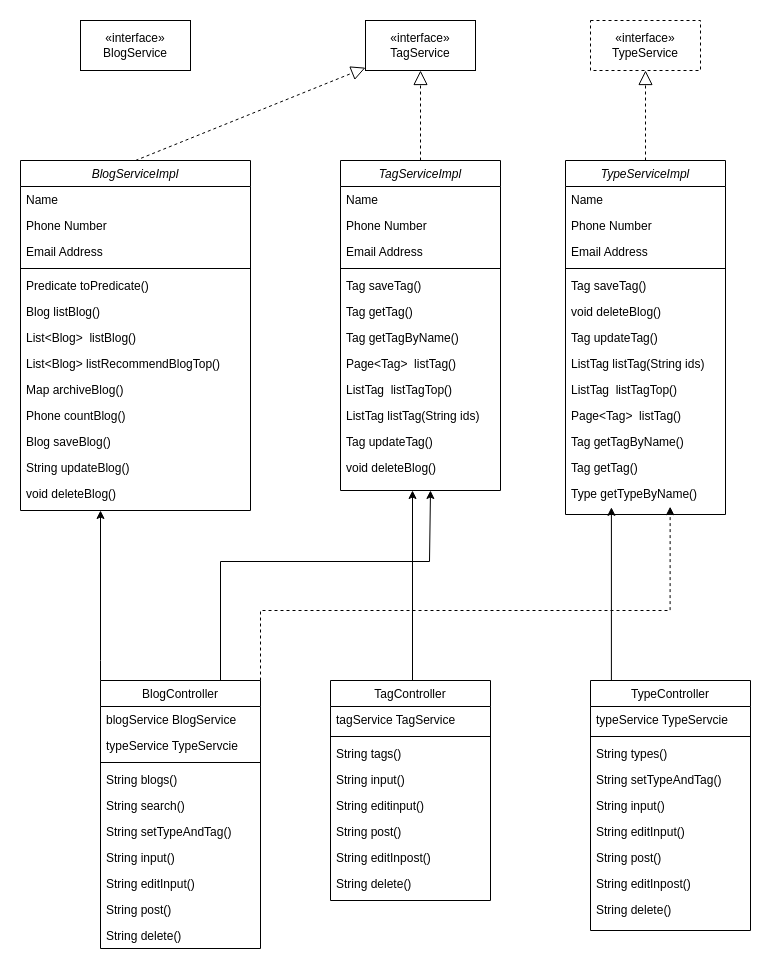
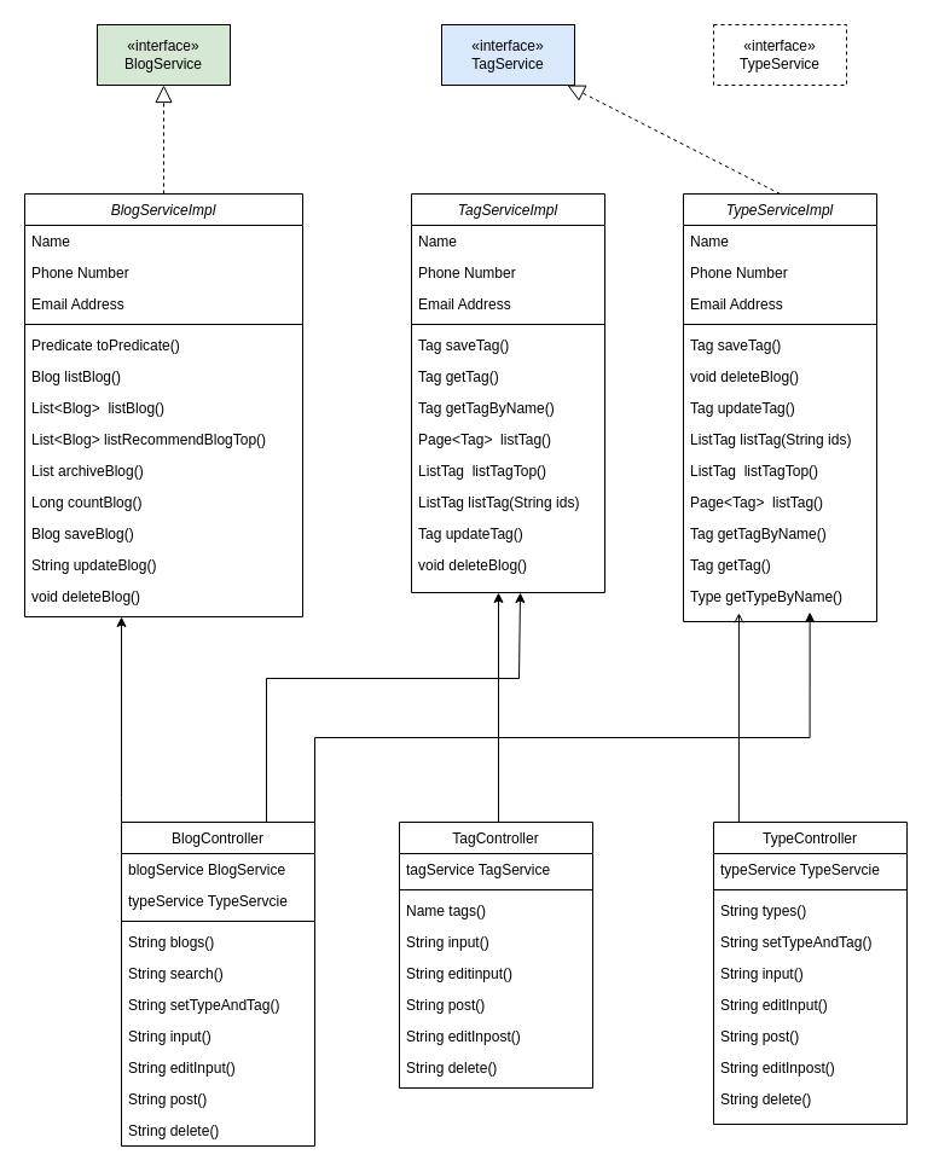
- <mxCell id="78" value="«interface»&lt;br&gt;BlogService" style="html=1;whiteSpace=wrap;" parent="1" vertex="1"><mxGeometry x="80" y="20" width="110" height="50" as="geometry" /></mxCell>
+ <mxCell id="78" value="«interface»&lt;br&gt;BlogService" style="html=1;whiteSpace=wrap;fillColor=#d5e8d4;" parent="1" vertex="1"><mxGeometry x="80" y="20" width="110" height="50" as="geometry" /></mxCell>
- <mxCell id="79" value="«interface»&lt;br&gt;TagService" style="html=1;whiteSpace=wrap;" parent="1" vertex="1"><mxGeometry x="365" y="20" width="110" height="50" as="geometry" /></mxCell>
+ <mxCell id="79" value="«interface»&lt;br&gt;TagService" style="html=1;whiteSpace=wrap;fillColor=#dae8fc;" parent="1" vertex="1"><mxGeometry x="365" y="20" width="110" height="50" as="geometry" /></mxCell>
- <mxCell id="81" value="" style="endArrow=block;dashed=1;endFill=0;endSize=12;html=1;rounded=0;exitX=0.5;exitY=0;exitDx=0;exitDy=0;" parent="1" source="61" target="79" edge="1"><mxGeometry width="160" relative="1" as="geometry"><mxPoint x="500" y="170" as="sourcePoint" /><mxPoint x="660" y="170" as="targetPoint" /></mxGeometry></mxCell>
+ <mxCell id="81" value="" style="endArrow=block;dashed=1;endFill=0;endSize=12;html=1;rounded=0;exitX=0.5;exitY=0;exitDx=0;exitDy=0;entryX=0.5;entryY=1;entryDx=0;entryDy=0;" parent="1" source="61" target="78" edge="1"><mxGeometry width="160" relative="1" as="geometry"><mxPoint x="500" y="170" as="sourcePoint" /><mxPoint x="660" y="170" as="targetPoint" /></mxGeometry></mxCell>
- <mxCell id="82" value="" style="endArrow=block;dashed=1;endFill=0;endSize=12;html=1;rounded=0;entryX=0.5;entryY=1;entryDx=0;entryDy=0;" parent="1" source="34" target="79" edge="1"><mxGeometry width="160" relative="1" as="geometry"><mxPoint x="419.58" y="298" as="sourcePoint" /><mxPoint x="419.58" y="130" as="targetPoint" /><Array as="points"><mxPoint x="420" y="150" /></Array></mxGeometry></mxCell>
- <mxCell id="83" value="" style="endArrow=block;dashed=1;endFill=0;endSize=12;html=1;rounded=0;exitX=0.5;exitY=0;exitDx=0;exitDy=0;" parent="1" source="47" target="80" edge="1"><mxGeometry width="160" relative="1" as="geometry"><mxPoint x="500" y="170" as="sourcePoint" /><mxPoint x="660" y="170" as="targetPoint" /></mxGeometry></mxCell>
+ <mxCell id="83" value="" style="endArrow=block;dashed=1;endFill=0;endSize=12;html=1;rounded=0;exitX=0.5;exitY=0;exitDx=0;exitDy=0;" parent="1" source="47" target="79" edge="1"><mxGeometry width="160" relative="1" as="geometry"><mxPoint x="500" y="170" as="sourcePoint" /><mxPoint x="660" y="170" as="targetPoint" /></mxGeometry></mxCell>
- <mxCell id="70" value="Map archiveBlog()" style="text;align=left;verticalAlign=top;spacingLeft=4;spacingRight=4;overflow=hidden;rotatable=0;points=[[0,0.5],[1,0.5]];portConstraint=eastwest;" parent="61" vertex="1"><mxGeometry y="216" width="230" height="26" as="geometry" /></mxCell>
+ <mxCell id="70" value="List archiveBlog()" style="text;align=left;verticalAlign=top;spacingLeft=4;spacingRight=4;overflow=hidden;rotatable=0;points=[[0,0.5],[1,0.5]];portConstraint=eastwest;" parent="61" vertex="1"><mxGeometry y="216" width="230" height="26" as="geometry" /></mxCell>
- <mxCell id="71" value="Phone countBlog()" style="text;align=left;verticalAlign=top;spacingLeft=4;spacingRight=4;overflow=hidden;rotatable=0;points=[[0,0.5],[1,0.5]];portConstraint=eastwest;" parent="61" vertex="1"><mxGeometry y="242" width="230" height="26" as="geometry" /></mxCell>
+ <mxCell id="71" value="Long countBlog()" style="text;align=left;verticalAlign=top;spacingLeft=4;spacingRight=4;overflow=hidden;rotatable=0;points=[[0,0.5],[1,0.5]];portConstraint=eastwest;" parent="61" vertex="1"><mxGeometry y="242" width="230" height="26" as="geometry" /></mxCell>
- <mxCell id="75" style="edgeStyle=orthogonalEdgeStyle;rounded=0;orthogonalLoop=1;jettySize=auto;html=1;exitX=1;exitY=0;exitDx=0;exitDy=0;entryX=0.654;entryY=1.006;entryDx=0;entryDy=0;entryPerimeter=0;dashed=1;" parent="1" source="4" target="60" edge="1"><mxGeometry relative="1" as="geometry"><Array as="points"><mxPoint x="260" y="610" /><mxPoint x="670" y="610" /></Array></mxGeometry></mxCell>
+ <mxCell id="75" style="edgeStyle=orthogonalEdgeStyle;rounded=0;orthogonalLoop=1;jettySize=auto;html=1;exitX=1;exitY=0;exitDx=0;exitDy=0;entryX=0.654;entryY=1.006;entryDx=0;entryDy=0;entryPerimeter=0;" parent="1" source="4" target="60" edge="1"><mxGeometry relative="1" as="geometry"><Array as="points"><mxPoint x="260" y="610" /><mxPoint x="670" y="610" /></Array></mxGeometry></mxCell>
- <mxCell id="77" style="edgeStyle=orthogonalEdgeStyle;rounded=0;orthogonalLoop=1;jettySize=auto;html=1;exitX=0.5;exitY=0;exitDx=0;exitDy=0;entryX=0.287;entryY=1.032;entryDx=0;entryDy=0;entryPerimeter=0;" parent="1" source="24" target="60" edge="1"><mxGeometry relative="1" as="geometry"><Array as="points"><mxPoint x="611" y="680" /></Array></mxGeometry></mxCell>
+ <mxCell id="77" style="edgeStyle=orthogonalEdgeStyle;rounded=0;orthogonalLoop=1;jettySize=auto;html=1;exitX=0.5;exitY=0;exitDx=0;exitDy=0;entryX=0.287;entryY=1.032;entryDx=0;entryDy=0;entryPerimeter=0;endArrow=open;" parent="1" source="24" target="60" edge="1"><mxGeometry relative="1" as="geometry"><Array as="points"><mxPoint x="611" y="680" /></Array></mxGeometry></mxCell>
- <mxCell id="18" value="String tags()" style="text;align=left;verticalAlign=top;spacingLeft=4;spacingRight=4;overflow=hidden;rotatable=0;points=[[0,0.5],[1,0.5]];portConstraint=eastwest;" parent="15" vertex="1"><mxGeometry y="60" width="160" height="26" as="geometry" /></mxCell>
+ <mxCell id="18" value="Name tags()" style="text;align=left;verticalAlign=top;spacingLeft=4;spacingRight=4;overflow=hidden;rotatable=0;points=[[0,0.5],[1,0.5]];portConstraint=eastwest;" parent="15" vertex="1"><mxGeometry y="60" width="160" height="26" as="geometry" /></mxCell>
